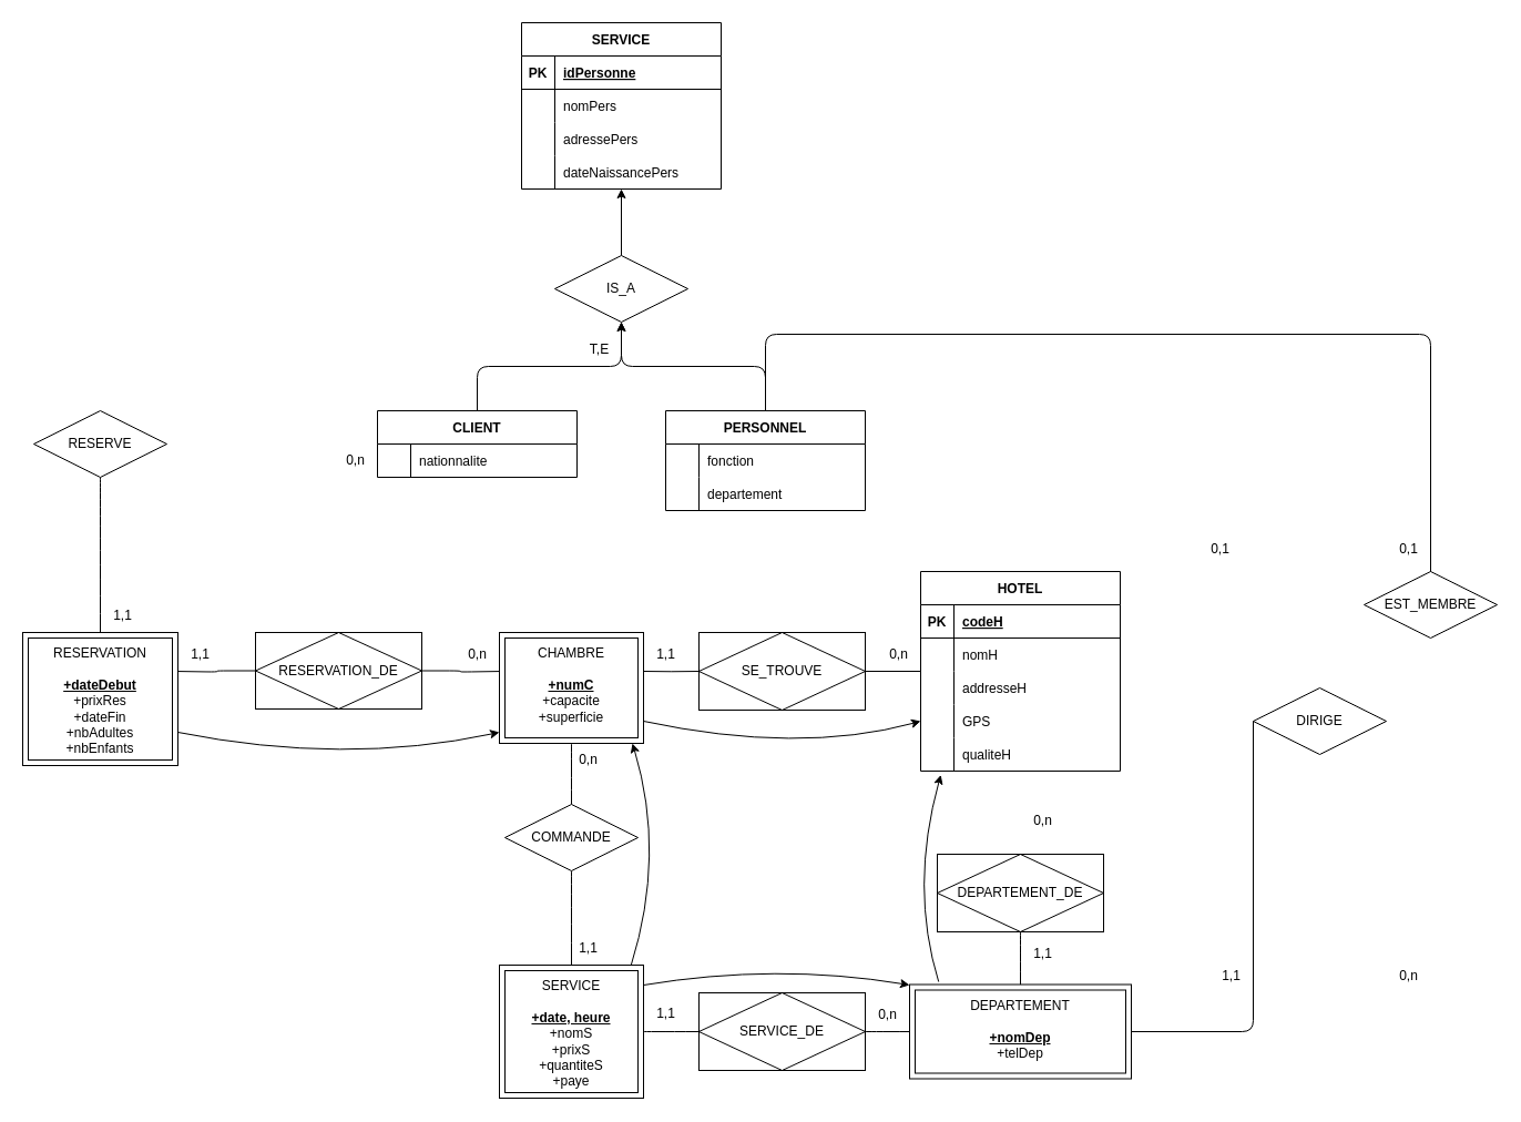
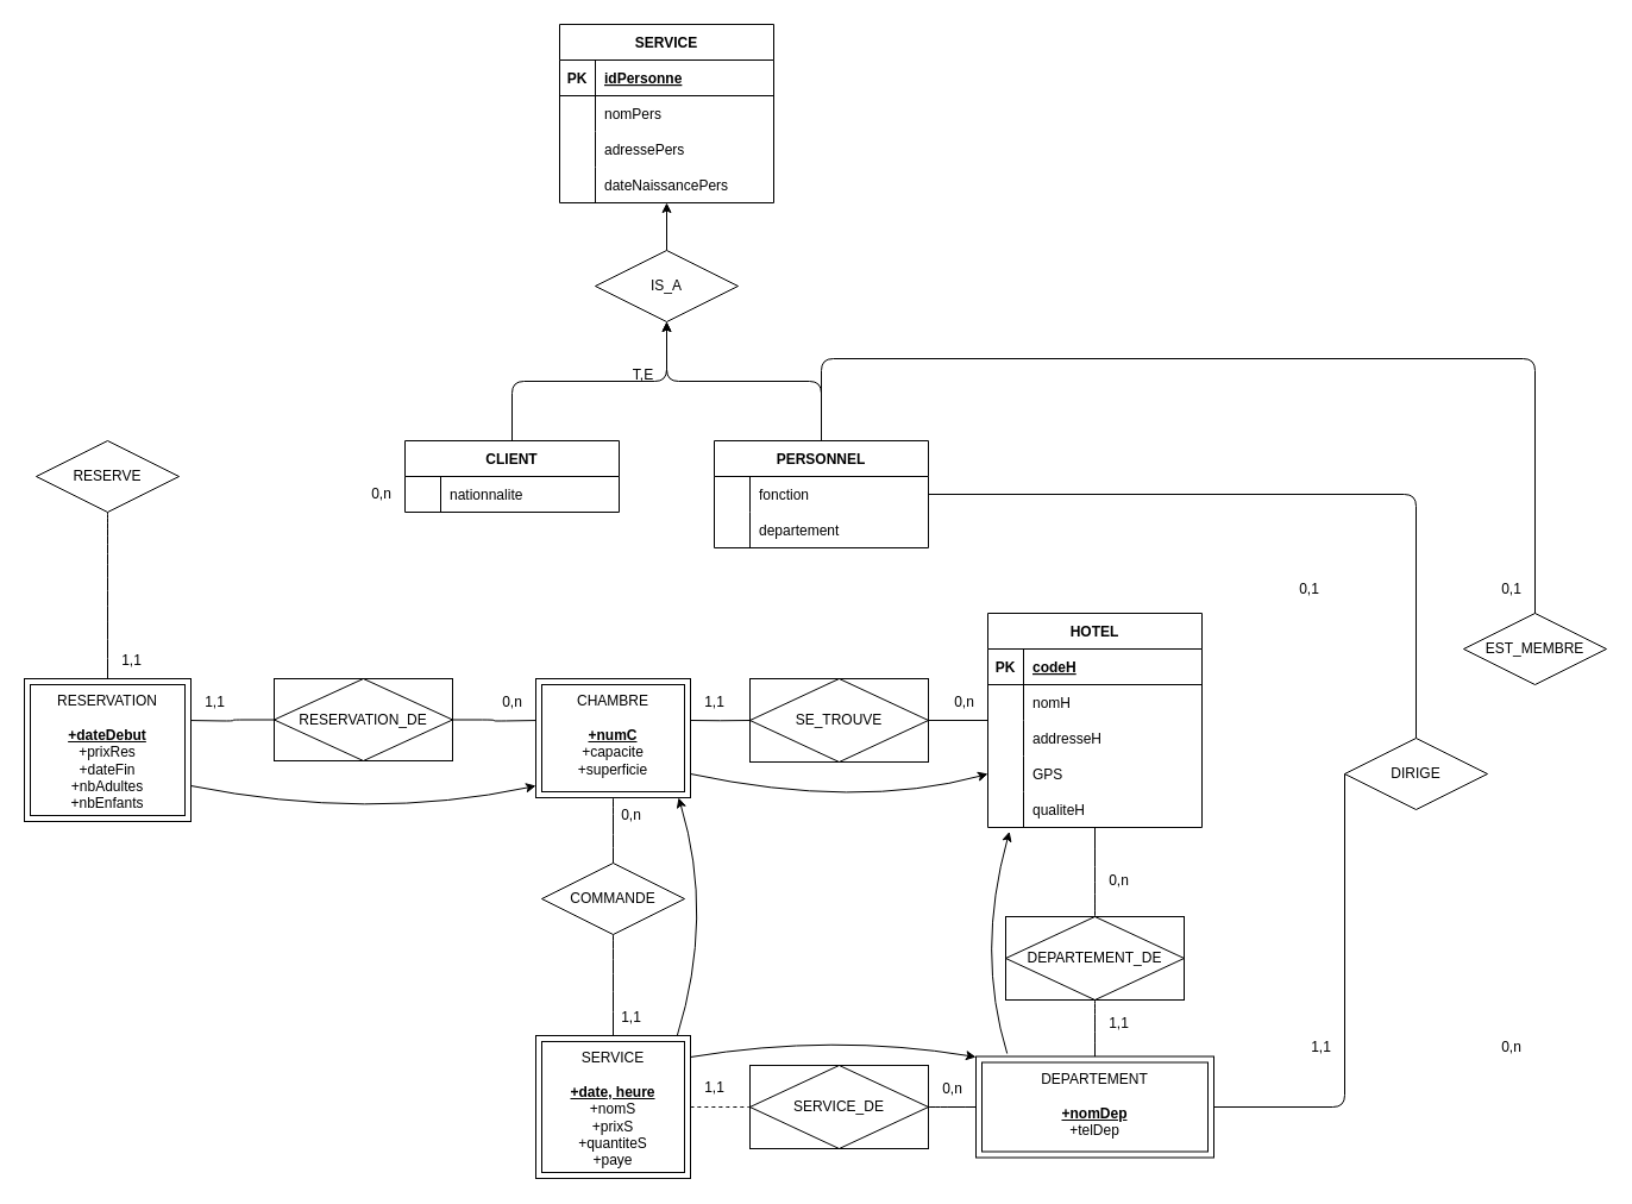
- <mxCell id="16" value="IS_A" style="shape=rhombus;perimeter=rhombusPerimeter;whiteSpace=wrap;html=1;align=center;" parent="1" vertex="1"><mxGeometry x="500" y="230" width="120" height="60" as="geometry" /></mxCell>
+ <mxCell id="16" value="IS_A" style="shape=rhombus;perimeter=rhombusPerimeter;whiteSpace=wrap;html=1;align=center;" parent="1" vertex="1"><mxGeometry x="500" y="210" width="120" height="60" as="geometry" /></mxCell>
+ <mxCell id="23" style="edgeStyle=orthogonalEdgeStyle;html=1;fontSize=12;endArrow=none;endFill=0;" parent="1" source="25" target="73" edge="1"><mxGeometry relative="1" as="geometry" /></mxCell>
+ <mxCell id="69" style="edgeStyle=orthogonalEdgeStyle;curved=1;html=1;fontSize=12;endArrow=none;endFill=0;" parent="1" source="71" target="42" edge="1"><mxGeometry relative="1" as="geometry" /></mxCell>
- <mxCell id="64" style="edgeStyle=orthogonalEdgeStyle;curved=1;html=1;fontSize=12;endArrow=none;endFill=0;" parent="1" source="65" target="67" edge="1"><mxGeometry relative="1" as="geometry" /></mxCell>
+ <mxCell id="64" style="edgeStyle=orthogonalEdgeStyle;curved=1;html=1;fontSize=12;endArrow=none;endFill=0;dashed=1;" parent="1" source="65" target="67" edge="1"><mxGeometry relative="1" as="geometry" /></mxCell>
